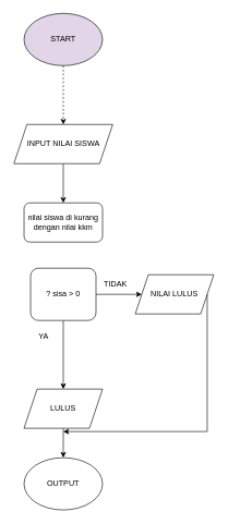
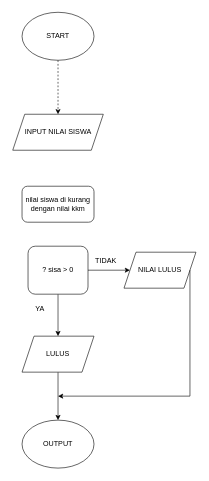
- <mxCell id="3" value="START" style="ellipse;whiteSpace=wrap;html=1;fillColor=#e1d5e7;" vertex="1" parent="1"><mxGeometry x="36" width="120" height="80" as="geometry" y="20" /></mxCell>
+ <mxCell id="3" value="START" style="ellipse;whiteSpace=wrap;html=1;" vertex="1" parent="1"><mxGeometry x="36" width="120" height="80" as="geometry" y="20" /></mxCell>
- <mxCell id="5" style="edgeStyle=orthogonalEdgeStyle;rounded=0;orthogonalLoop=1;jettySize=auto;html=1;" edge="1" parent="1" source="6" target="10"><mxGeometry relative="1" as="geometry" /></mxCell>
- <mxCell id="12" value="LULUS" style="shape=parallelogram;perimeter=parallelogramPerimeter;whiteSpace=wrap;html=1;fixedSize=1;" vertex="1" parent="1"><mxGeometry x="36" y="595" width="120" height="60" as="geometry" /></mxCell>
+ <mxCell id="12" value="LULUS" style="shape=parallelogram;perimeter=parallelogramPerimeter;whiteSpace=wrap;html=1;fixedSize=1;" vertex="1" parent="1"><mxGeometry x="36" y="560" width="120" height="60" as="geometry" /></mxCell>
